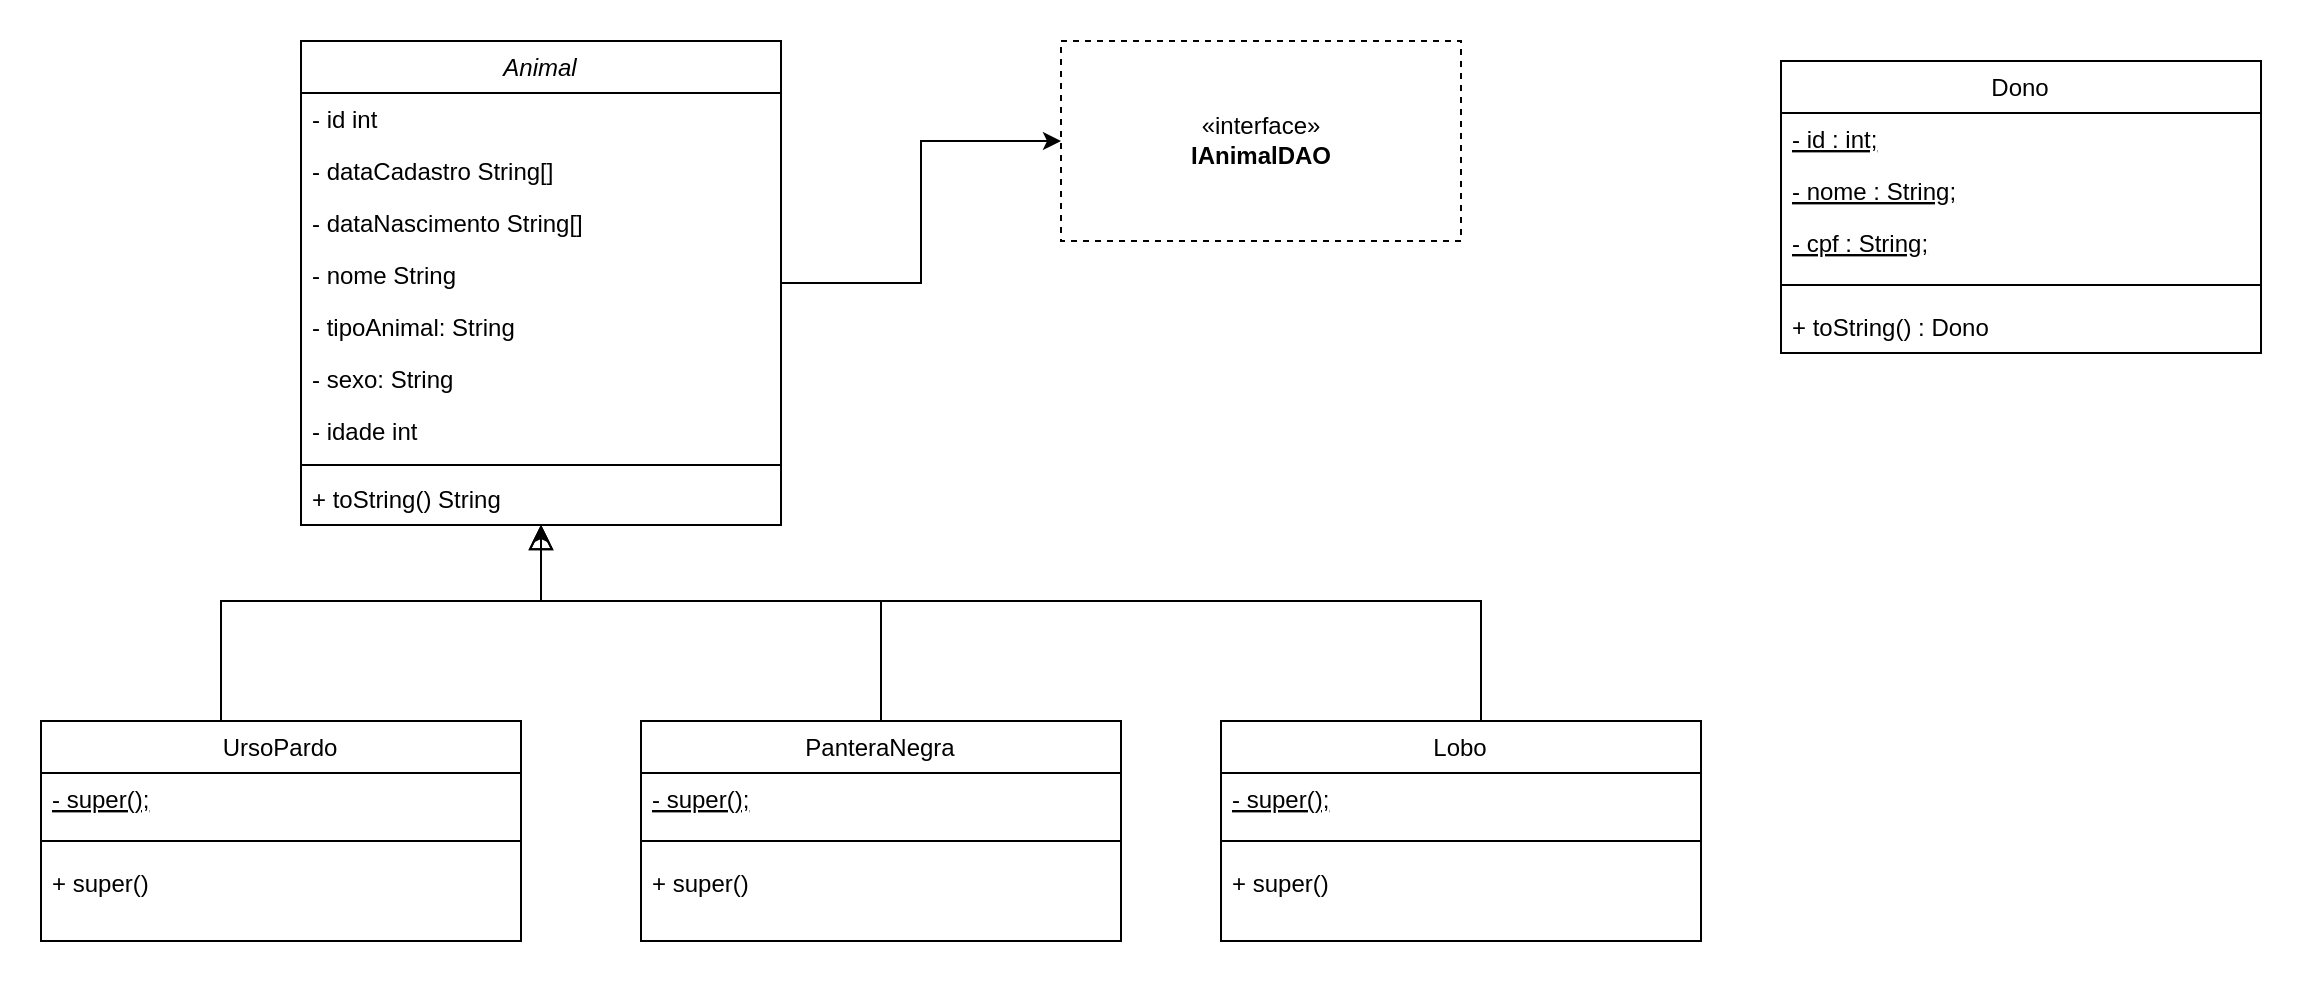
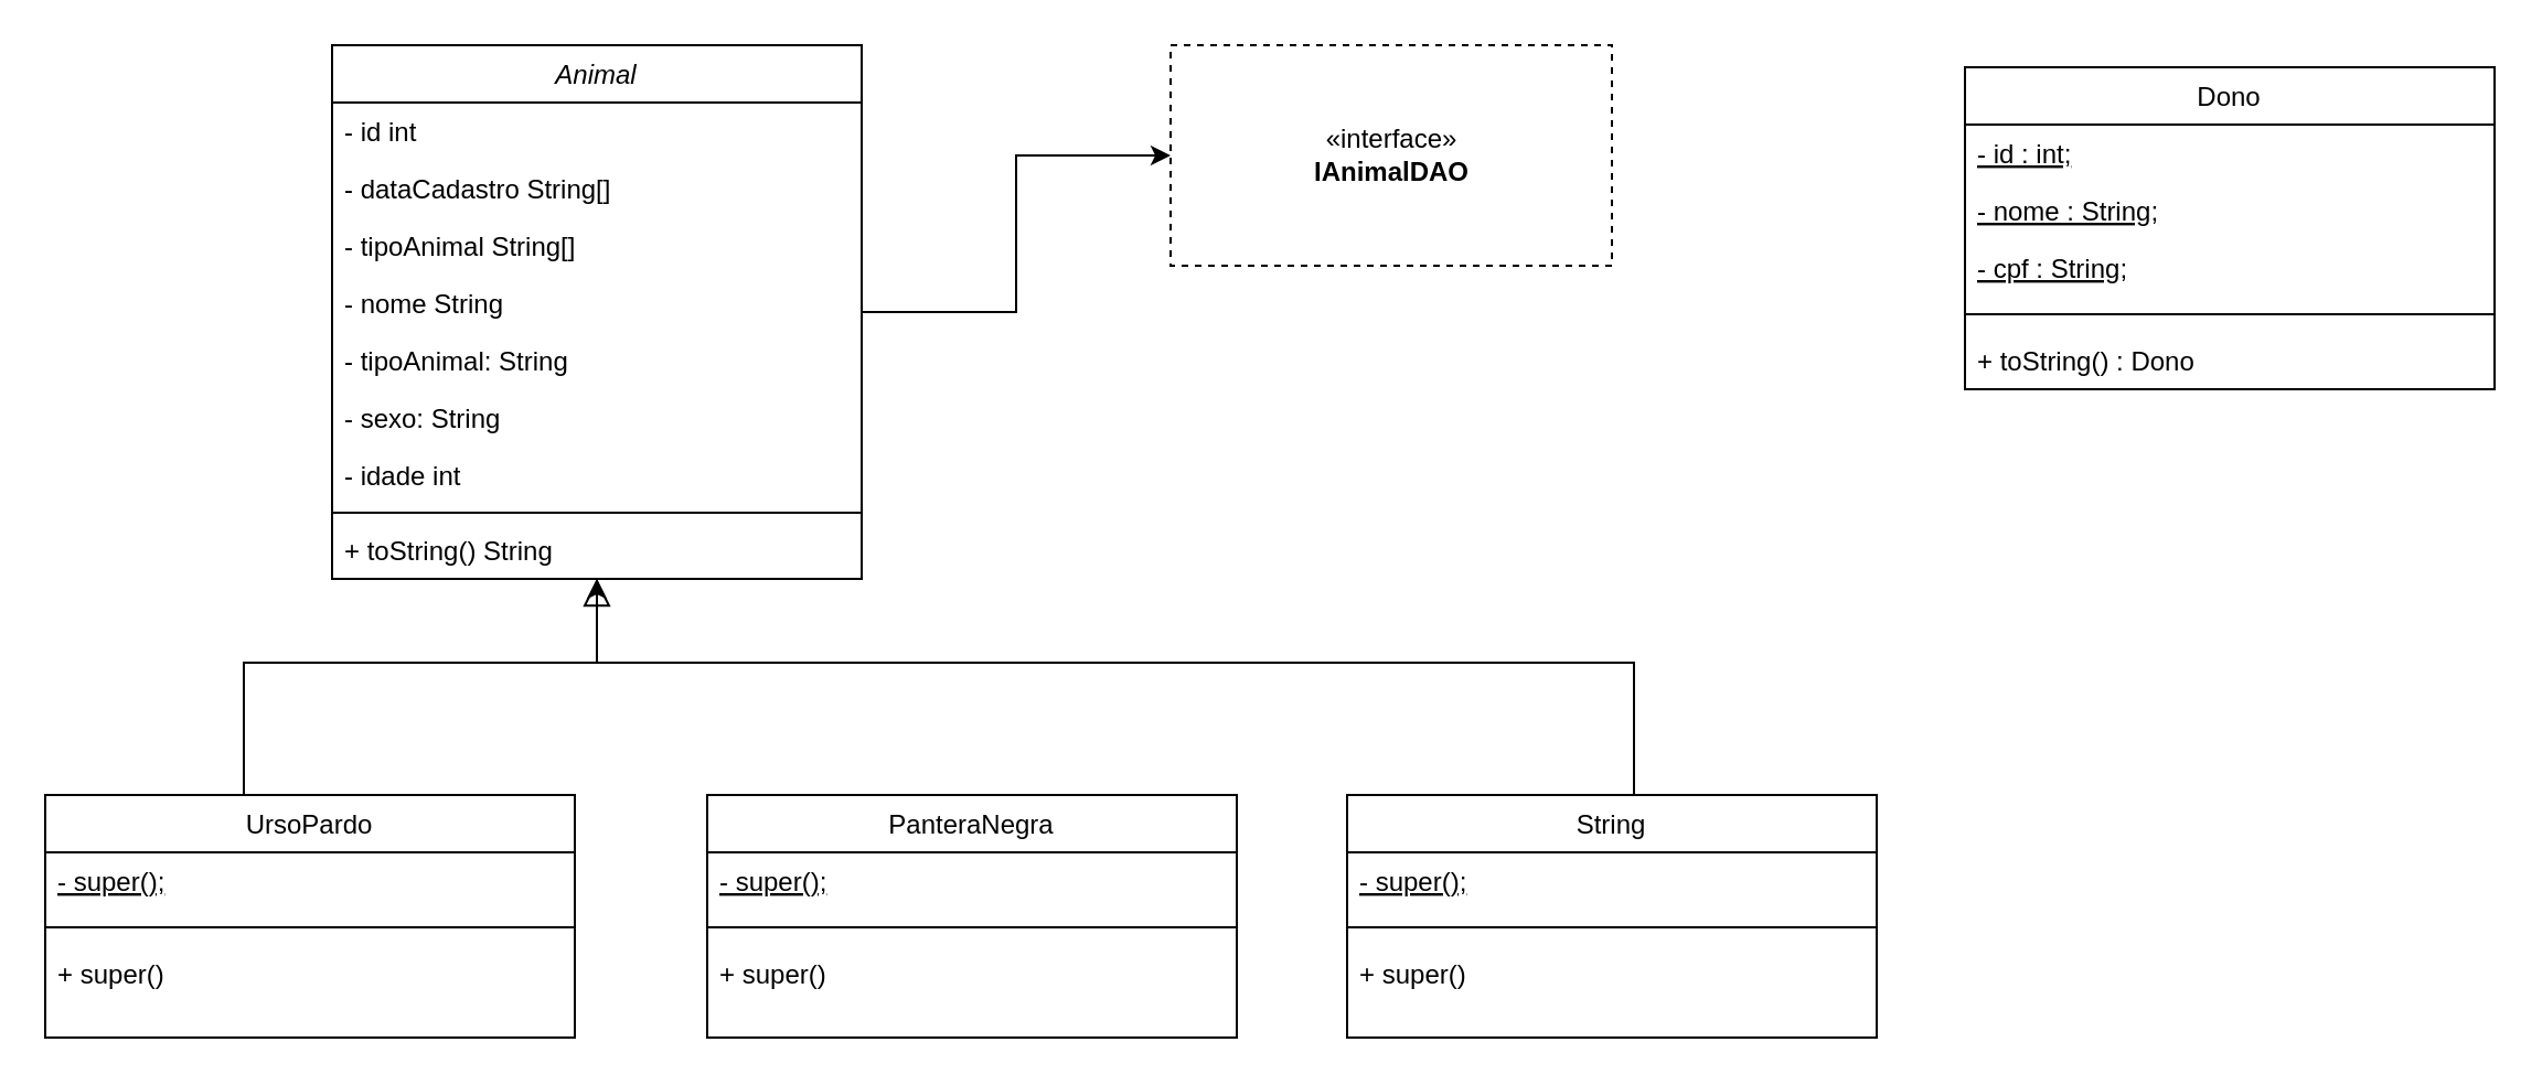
- <mxCell id="6" value="- dataNascimento String[]" style="text;align=left;verticalAlign=top;spacingLeft=4;spacingRight=4;overflow=hidden;rotatable=0;points=[[0,0.5],[1,0.5]];portConstraint=eastwest;" vertex="1" parent="3"><mxGeometry y="78" width="240" height="26" as="geometry" /></mxCell>
+ <mxCell id="6" value="- tipoAnimal String[]" style="text;align=left;verticalAlign=top;spacingLeft=4;spacingRight=4;overflow=hidden;rotatable=0;points=[[0,0.5],[1,0.5]];portConstraint=eastwest;" vertex="1" parent="3"><mxGeometry y="78" width="240" height="26" as="geometry" /></mxCell>
- <mxCell id="18" value="" style="endArrow=block;endSize=10;endFill=0;shadow=0;strokeWidth=1;rounded=0;edgeStyle=elbowEdgeStyle;elbow=vertical;exitX=0.5;exitY=0;exitDx=0;exitDy=0;" parent="1" source="20" target="3" edge="1"><mxGeometry width="160" relative="1" as="geometry"><mxPoint x="360" y="360" as="sourcePoint" /><mxPoint x="260" y="271" as="targetPoint" /><Array as="points"><mxPoint x="470" y="300" /></Array></mxGeometry></mxCell>
- <mxCell id="25" value="Lobo" style="swimlane;fontStyle=0;align=center;verticalAlign=top;childLayout=stackLayout;horizontal=1;startSize=26;horizontalStack=0;resizeParent=1;resizeLast=0;collapsible=1;marginBottom=0;rounded=0;shadow=0;strokeWidth=1;" vertex="1" parent="1"><mxGeometry x="610" y="360" width="240" height="110" as="geometry"><mxRectangle x="130" y="380" width="160" height="26" as="alternateBounds" /></mxGeometry></mxCell>
+ <mxCell id="25" value="String" style="swimlane;fontStyle=0;align=center;verticalAlign=top;childLayout=stackLayout;horizontal=1;startSize=26;horizontalStack=0;resizeParent=1;resizeLast=0;collapsible=1;marginBottom=0;rounded=0;shadow=0;strokeWidth=1;" vertex="1" parent="1"><mxGeometry x="610" y="360" width="240" height="110" as="geometry"><mxRectangle x="130" y="380" width="160" height="26" as="alternateBounds" /></mxGeometry></mxCell>
